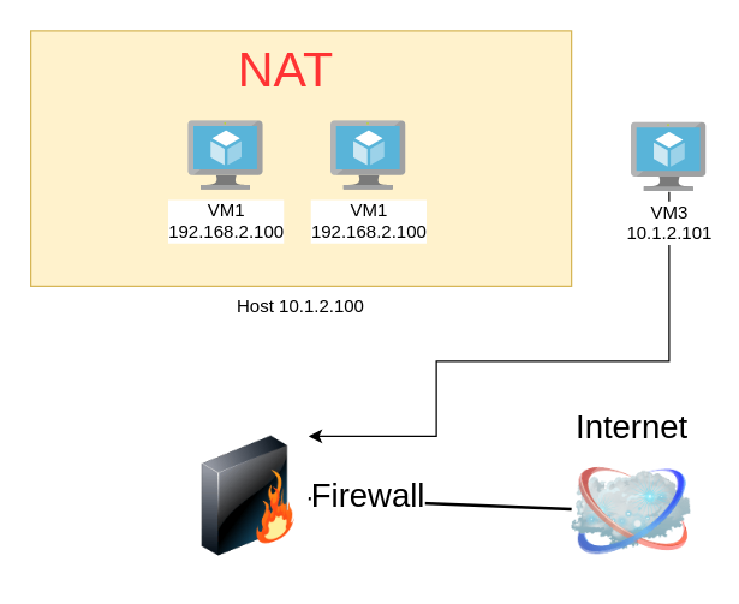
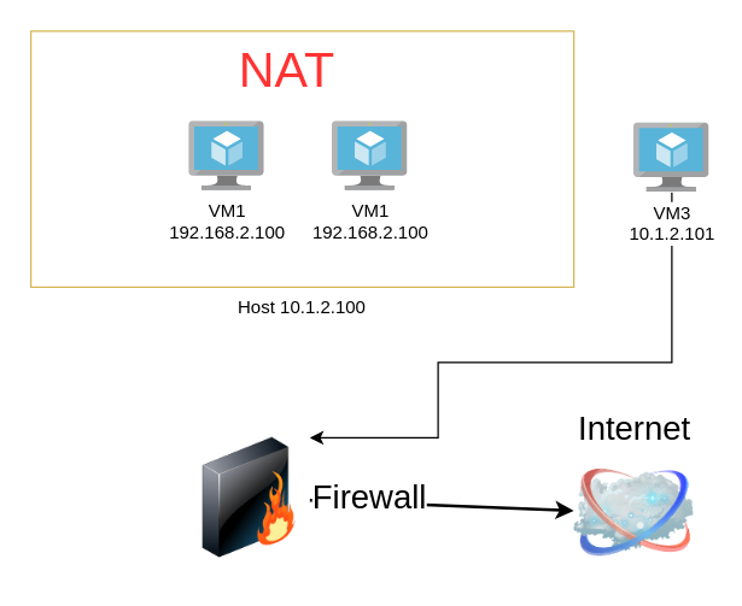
- <mxCell id="2" value="Host 10.1.2.100&lt;br&gt;" style="rounded=0;whiteSpace=wrap;html=1;fillColor=#fff2cc;strokeColor=#d6b656;labelPosition=center;verticalLabelPosition=bottom;align=center;verticalAlign=top;" vertex="1" parent="1"><mxGeometry x="20" y="20" width="360" height="170" as="geometry" /></mxCell>
+ <mxCell id="2" value="Host 10.1.2.100&lt;br&gt;" style="rounded=0;whiteSpace=wrap;html=1;fillColor=#ffffff;strokeColor=#d6b656;labelPosition=center;verticalLabelPosition=bottom;align=center;verticalAlign=top;" vertex="1" parent="1"><mxGeometry x="20" y="20" width="360" height="170" as="geometry" /></mxCell>
- <mxCell id="4" style="edgeStyle=none;rounded=0;html=1;labelBackgroundColor=none;endArrow=none;strokeWidth=2;fontFamily=Verdana;fontSize=22" parent="1" source="5" target="3" edge="1"><mxGeometry relative="1" as="geometry" /></mxCell>
+ <mxCell id="4" style="edgeStyle=none;rounded=0;html=1;labelBackgroundColor=none;endArrow=classic;strokeWidth=2;fontFamily=Verdana;fontSize=22;" parent="1" source="5" target="3" edge="1"><mxGeometry relative="1" as="geometry" /></mxCell>
